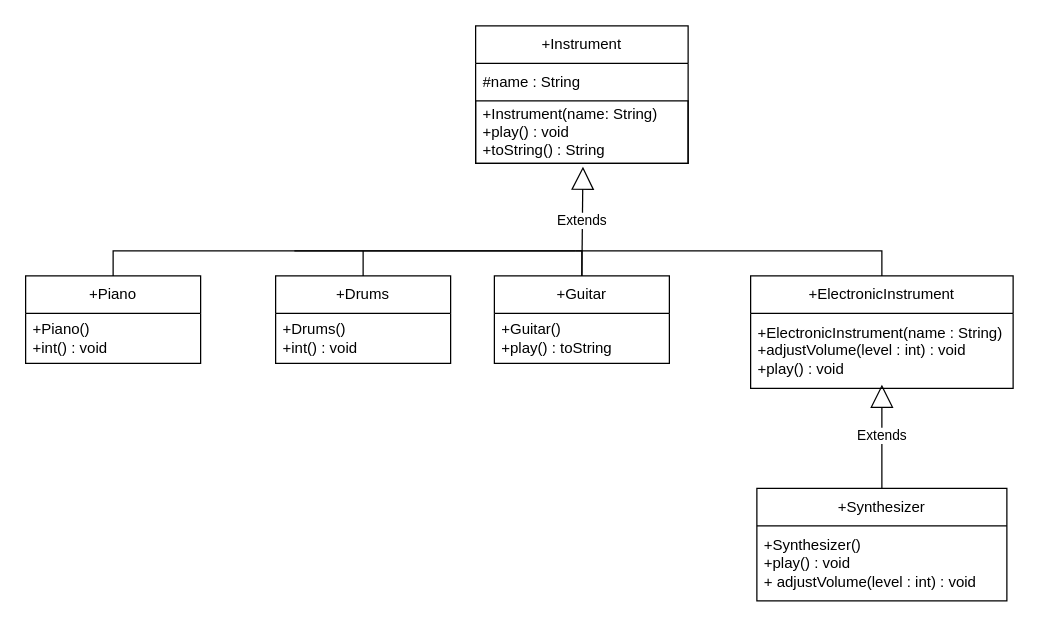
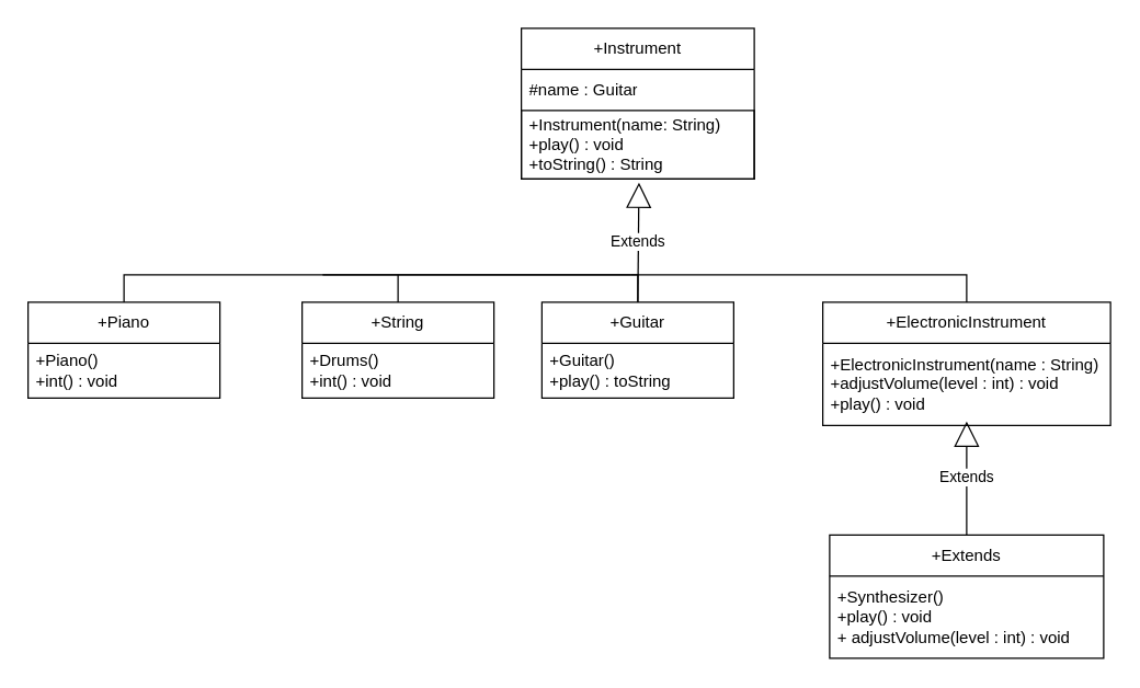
- <mxCell id="3" value="#name : String" style="text;strokeColor=none;fillColor=none;align=left;verticalAlign=middle;spacingLeft=4;spacingRight=4;overflow=hidden;points=[[0,0.5],[1,0.5]];portConstraint=eastwest;rotatable=0;whiteSpace=wrap;html=1;" vertex="1" parent="2"><mxGeometry y="30" width="170" height="30" as="geometry" /></mxCell>
+ <mxCell id="3" value="#name : Guitar" style="text;strokeColor=none;fillColor=none;align=left;verticalAlign=middle;spacingLeft=4;spacingRight=4;overflow=hidden;points=[[0,0.5],[1,0.5]];portConstraint=eastwest;rotatable=0;whiteSpace=wrap;html=1;" vertex="1" parent="2"><mxGeometry y="30" width="170" height="30" as="geometry" /></mxCell>
- <mxCell id="7" value="+Drums" style="swimlane;fontStyle=0;childLayout=stackLayout;horizontal=1;startSize=30;horizontalStack=0;resizeParent=1;resizeParentMax=0;resizeLast=0;collapsible=1;marginBottom=0;whiteSpace=wrap;html=1;" vertex="1" parent="1"><mxGeometry x="220" y="220" width="140" height="70" as="geometry" /></mxCell>
+ <mxCell id="7" value="+String" style="swimlane;fontStyle=0;childLayout=stackLayout;horizontal=1;startSize=30;horizontalStack=0;resizeParent=1;resizeParentMax=0;resizeLast=0;collapsible=1;marginBottom=0;whiteSpace=wrap;html=1;" vertex="1" parent="1"><mxGeometry x="220" y="220" width="140" height="70" as="geometry" /></mxCell>
- <mxCell id="18" value="+Synthesizer" style="swimlane;fontStyle=0;childLayout=stackLayout;horizontal=1;startSize=30;horizontalStack=0;resizeParent=1;resizeParentMax=0;resizeLast=0;collapsible=1;marginBottom=0;whiteSpace=wrap;html=1;" vertex="1" parent="1"><mxGeometry x="605" y="390" width="200" height="90" as="geometry" /></mxCell>
+ <mxCell id="18" value="+Extends" style="swimlane;fontStyle=0;childLayout=stackLayout;horizontal=1;startSize=30;horizontalStack=0;resizeParent=1;resizeParentMax=0;resizeLast=0;collapsible=1;marginBottom=0;whiteSpace=wrap;html=1;" vertex="1" parent="1"><mxGeometry x="605" y="390" width="200" height="90" as="geometry" /></mxCell>
